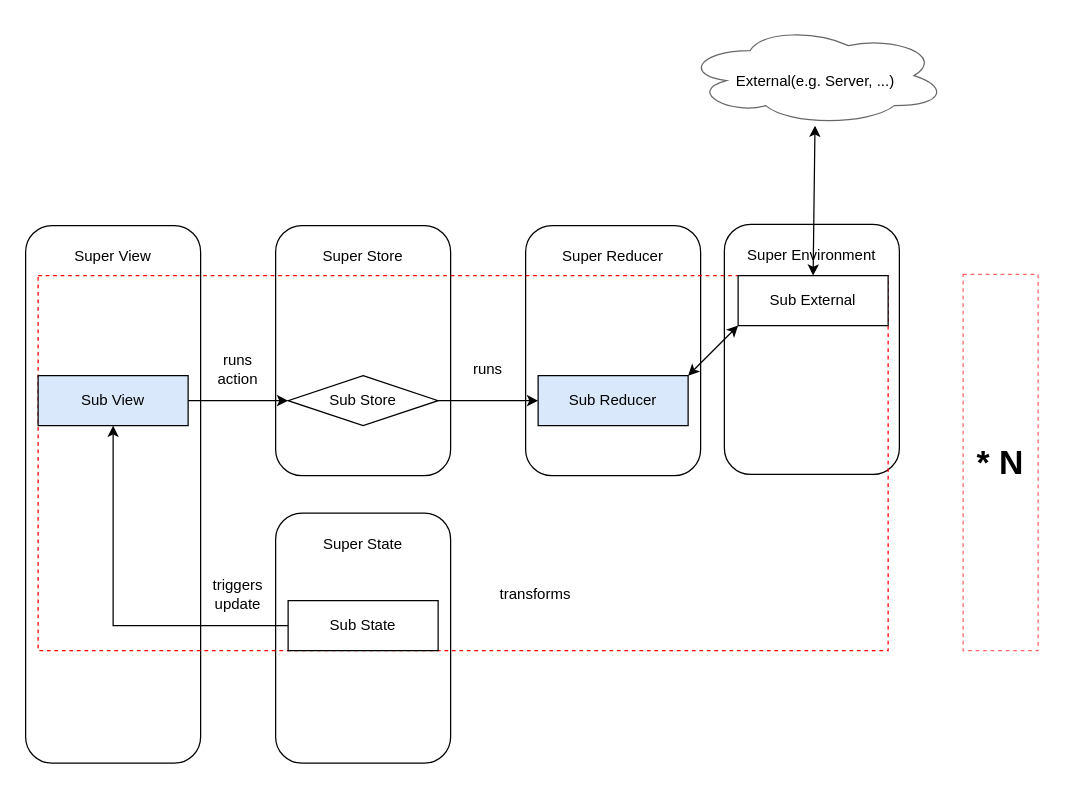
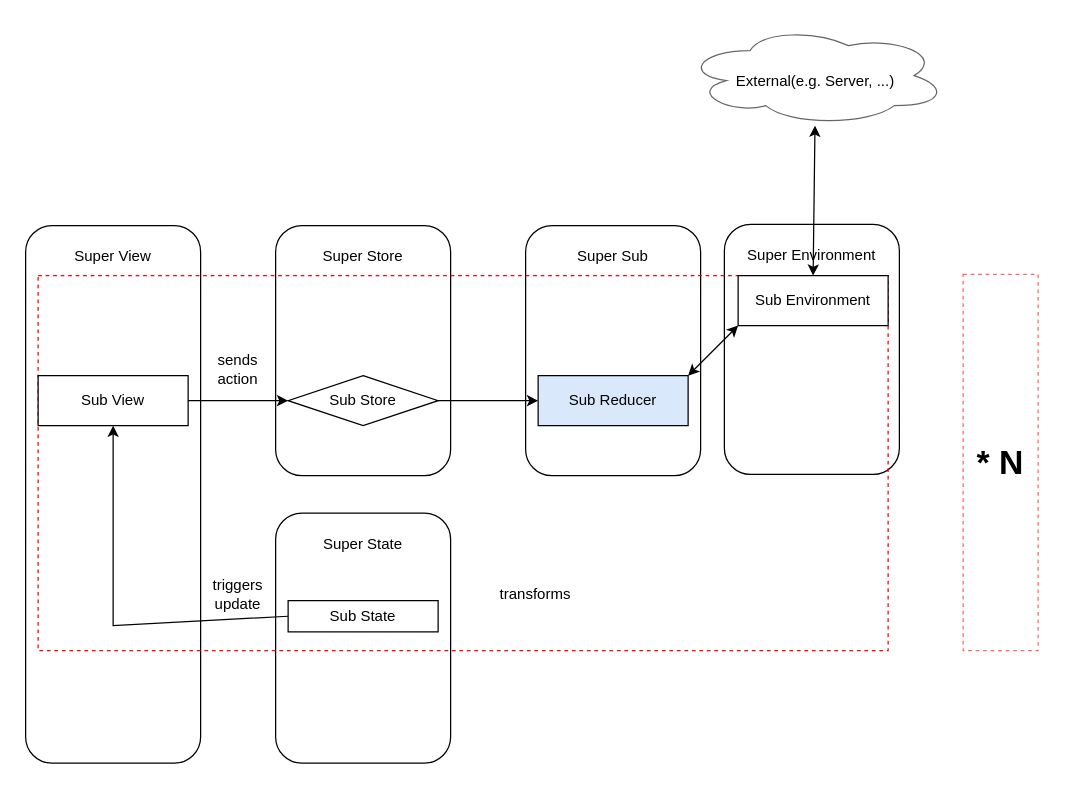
- <mxCell id="8" value="Super Reducer" style="text;html=1;strokeColor=none;fillColor=none;align=center;verticalAlign=middle;whiteSpace=wrap;rounded=0;" vertex="1" parent="1"><mxGeometry x="445" y="190" width="90" height="30" as="geometry" /></mxCell>
+ <mxCell id="8" value="Super Sub" style="text;html=1;strokeColor=none;fillColor=none;align=center;verticalAlign=middle;whiteSpace=wrap;rounded=0;" vertex="1" parent="1"><mxGeometry x="445" y="190" width="90" height="30" as="geometry" /></mxCell>
- <mxCell id="30" value="Sub External" style="rounded=0;whiteSpace=wrap;html=1;" vertex="1" parent="15"><mxGeometry x="560" width="120" height="40" as="geometry" /></mxCell>
+ <mxCell id="30" value="Sub Environment" style="rounded=0;whiteSpace=wrap;html=1;" vertex="1" parent="15"><mxGeometry x="560" width="120" height="40" as="geometry" /></mxCell>
- <mxCell id="22" value="runs action" style="text;html=1;strokeColor=none;fillColor=none;align=center;verticalAlign=middle;whiteSpace=wrap;rounded=0;" vertex="1" parent="17"><mxGeometry x="130" width="60" height="30" as="geometry" /></mxCell>
+ <mxCell id="22" value="sends action" style="text;html=1;strokeColor=none;fillColor=none;align=center;verticalAlign=middle;whiteSpace=wrap;rounded=0;" vertex="1" parent="17"><mxGeometry x="130" width="60" height="30" as="geometry" /></mxCell>
- <mxCell id="24" value="runs" style="text;html=1;strokeColor=none;fillColor=none;align=center;verticalAlign=middle;whiteSpace=wrap;rounded=0;" vertex="1" parent="17"><mxGeometry x="330" width="60" height="30" as="geometry" /></mxCell>
- <mxCell id="18" value="Sub View" style="rounded=0;whiteSpace=wrap;html=1;fillColor=#dae8fc;" vertex="1" parent="17"><mxGeometry y="20" width="120" height="40" as="geometry" /></mxCell>
+ <mxCell id="18" value="Sub View" style="rounded=0;whiteSpace=wrap;html=1;" vertex="1" parent="17"><mxGeometry y="20" width="120" height="40" as="geometry" /></mxCell>
- <mxCell id="25" value="Sub State" style="rounded=0;whiteSpace=wrap;html=1;" vertex="1" parent="16"><mxGeometry x="200" y="200" width="120" height="40" as="geometry" /></mxCell>
+ <mxCell id="25" value="Sub State" style="rounded=0;whiteSpace=wrap;html=1;" vertex="1" parent="16"><mxGeometry x="200" y="200" width="120" height="25" as="geometry" /></mxCell>
